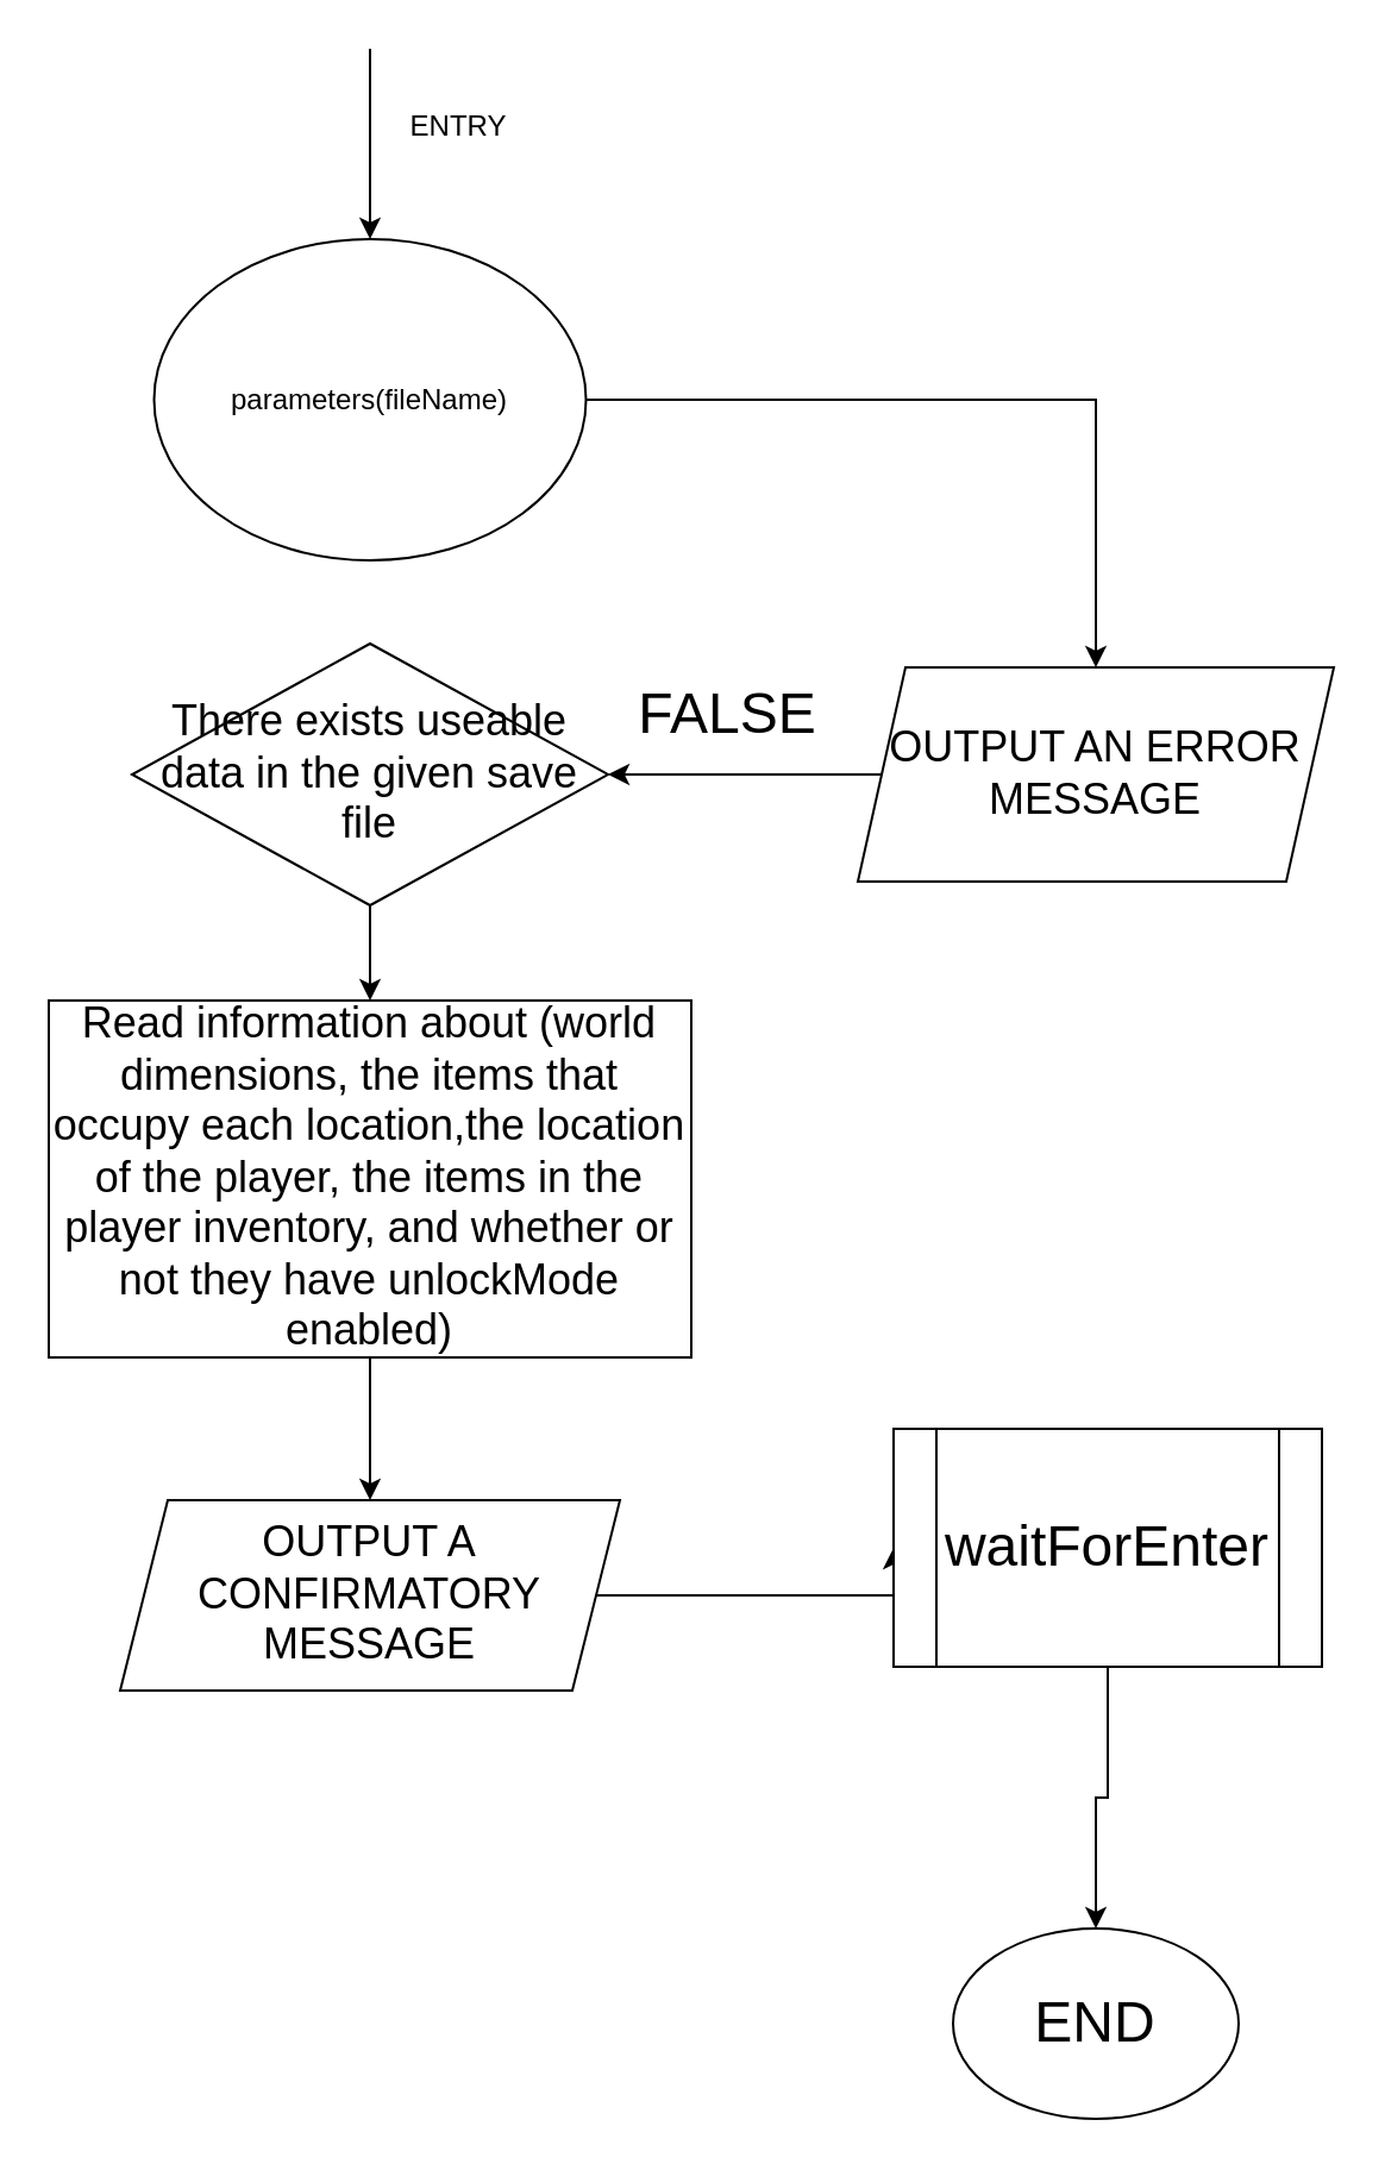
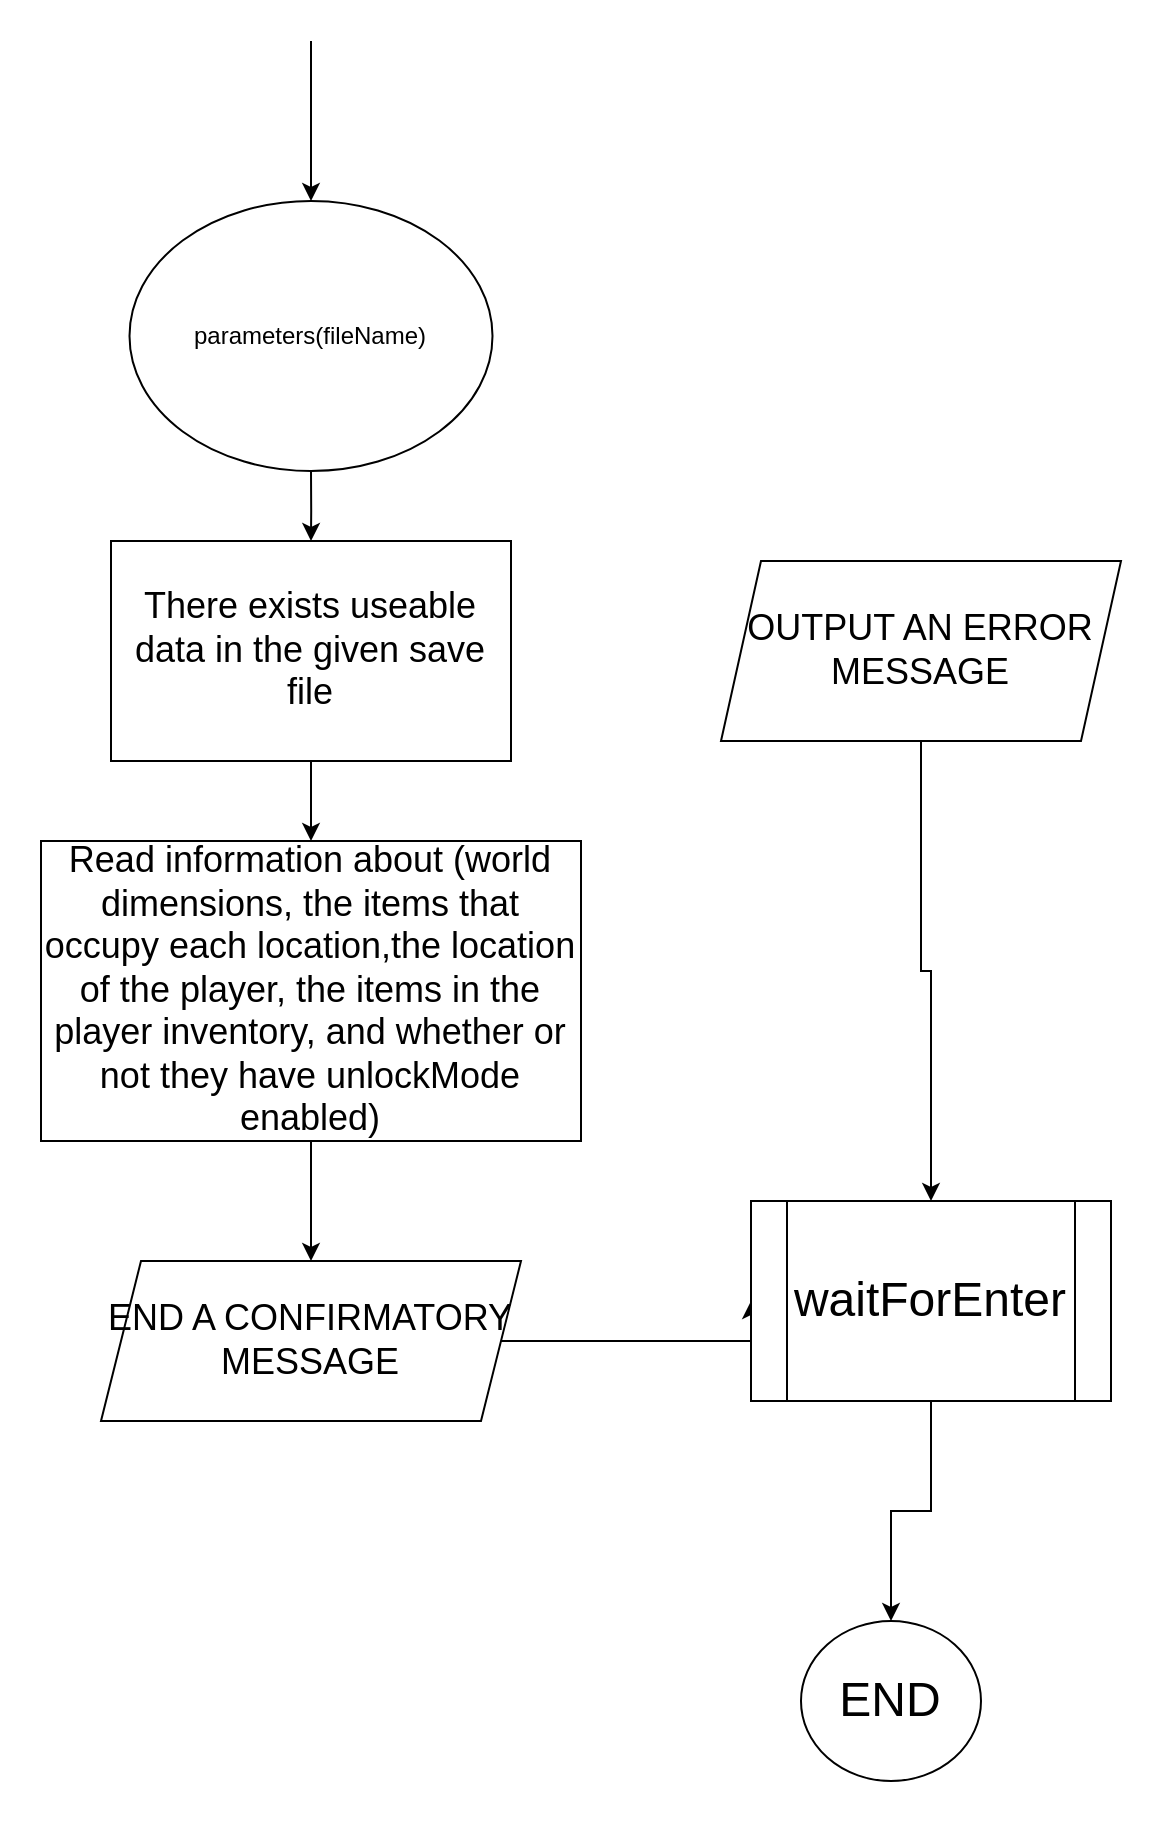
- <mxCell id="2" value="ENTRY" style="text;html=1;align=center;verticalAlign=middle;resizable=0;points=[];autosize=1;strokeColor=none;fillColor=none;" vertex="1" parent="1"><mxGeometry x="157" y="38" width="70" height="30" as="geometry" /></mxCell>
- <mxCell id="9" value="" style="edgeStyle=orthogonalEdgeStyle;rounded=0;orthogonalLoop=1;jettySize=auto;html=1;" edge="1" parent="1" source="10" target="13"><mxGeometry relative="1" as="geometry" /></mxCell>
+ <mxCell id="9" value="" style="edgeStyle=orthogonalEdgeStyle;rounded=0;orthogonalLoop=1;jettySize=auto;html=1;" edge="1" parent="1" source="10" target="4"><mxGeometry relative="1" as="geometry" /></mxCell>
- <mxCell id="17" value="&lt;font style=&quot;font-size: 24px;&quot;&gt;FALSE&lt;/font&gt;" style="text;html=1;align=center;verticalAlign=middle;resizable=0;points=[];autosize=1;strokeColor=none;fillColor=none;" vertex="1" parent="1"><mxGeometry x="255" y="280" width="100" height="40" as="geometry" /></mxCell>
- <mxCell id="4" value="&lt;font style=&quot;font-size: 18px;&quot;&gt;There exists useable data in the given save file&lt;/font&gt;" style="rhombus;whiteSpace=wrap;html=1;" vertex="1" parent="1"><mxGeometry x="55" y="270" width="200" height="110" as="geometry" /></mxCell>
+ <mxCell id="4" value="&lt;font style=&quot;font-size: 18px;&quot;&gt;There exists useable data in the given save file&lt;/font&gt;" style="whiteSpace=wrap;html=1;rounded=0;" vertex="1" parent="1"><mxGeometry x="55" y="270" width="200" height="110" as="geometry" /></mxCell>
- <mxCell id="12" style="edgeStyle=orthogonalEdgeStyle;rounded=0;orthogonalLoop=1;jettySize=auto;html=1;" edge="1" parent="1" source="13" target="4"><mxGeometry relative="1" as="geometry"><mxPoint x="430" y="620" as="targetPoint" /></mxGeometry></mxCell>
+ <mxCell id="12" style="edgeStyle=orthogonalEdgeStyle;rounded=0;orthogonalLoop=1;jettySize=auto;html=1;entryX=0.5;entryY=0;entryDx=0;entryDy=0;" edge="1" parent="1" source="13" target="16"><mxGeometry relative="1" as="geometry"><mxPoint x="430" y="620" as="targetPoint" /></mxGeometry></mxCell>
- <mxCell id="8" value="&lt;font style=&quot;font-size: 18px;&quot;&gt;OUTPUT A CONFIRMATORY MESSAGE&lt;/font&gt;" style="shape=parallelogram;perimeter=parallelogramPerimeter;whiteSpace=wrap;html=1;fixedSize=1;" vertex="1" parent="1"><mxGeometry x="50" y="630" width="210" height="80" as="geometry" /></mxCell>
+ <mxCell id="8" value="&lt;font style=&quot;font-size: 18px;&quot;&gt;END A CONFIRMATORY MESSAGE&lt;/font&gt;" style="shape=parallelogram;perimeter=parallelogramPerimeter;whiteSpace=wrap;html=1;fixedSize=1;" vertex="1" parent="1"><mxGeometry x="50" y="630" width="210" height="80" as="geometry" /></mxCell>
- <mxCell id="14" value="&lt;font style=&quot;font-size: 24px;&quot;&gt;END&lt;/font&gt;" style="ellipse;whiteSpace=wrap;html=1;" vertex="1" parent="1"><mxGeometry x="400" y="810" width="120" height="80" as="geometry" /></mxCell>
+ <mxCell id="14" value="&lt;font style=&quot;font-size: 24px;&quot;&gt;END&lt;/font&gt;" style="ellipse;whiteSpace=wrap;html=1;" vertex="1" parent="1"><mxGeometry x="400" y="810" width="90" height="80" as="geometry" /></mxCell>
